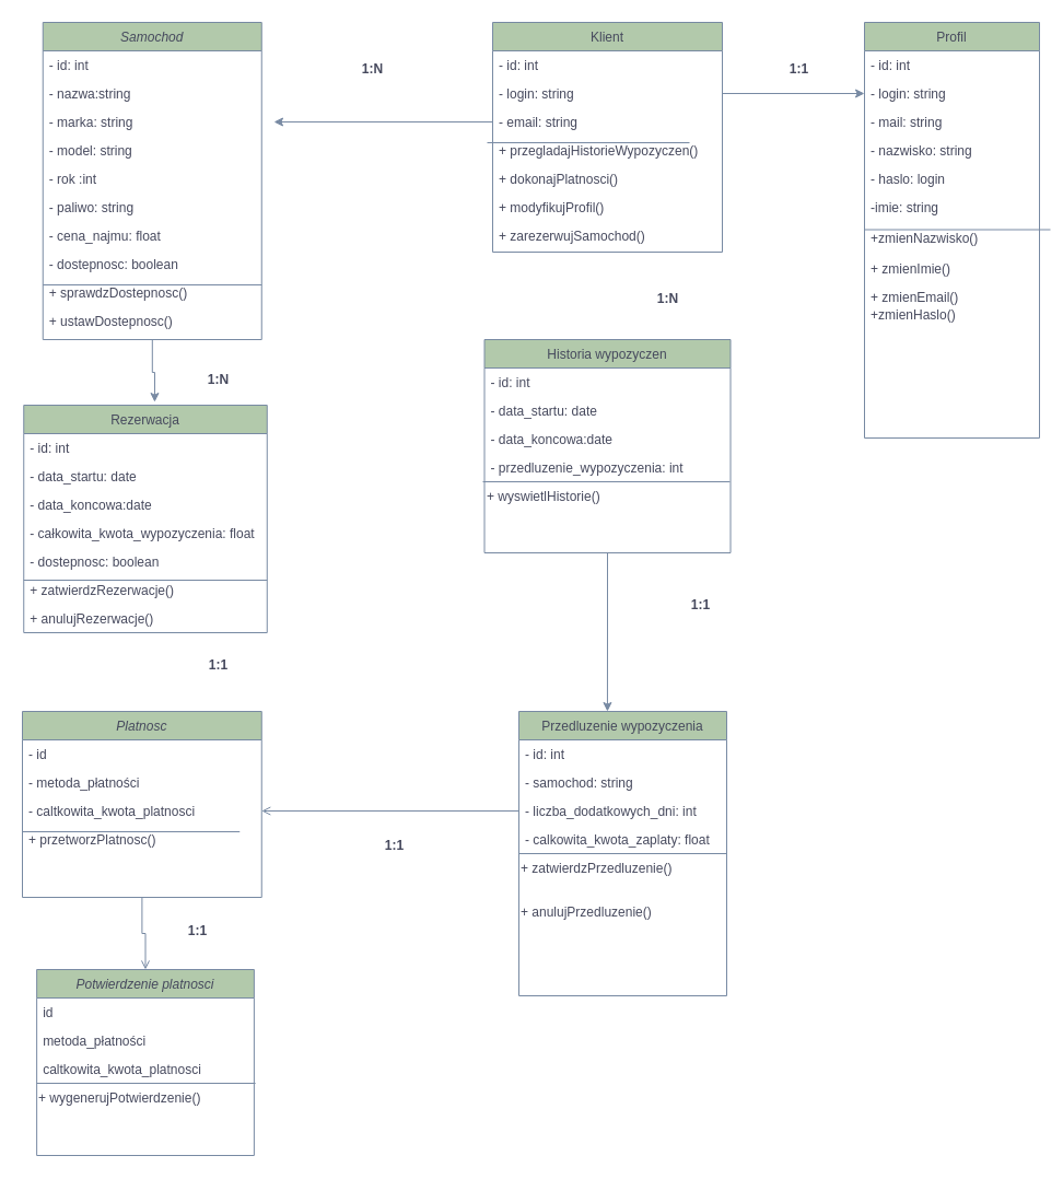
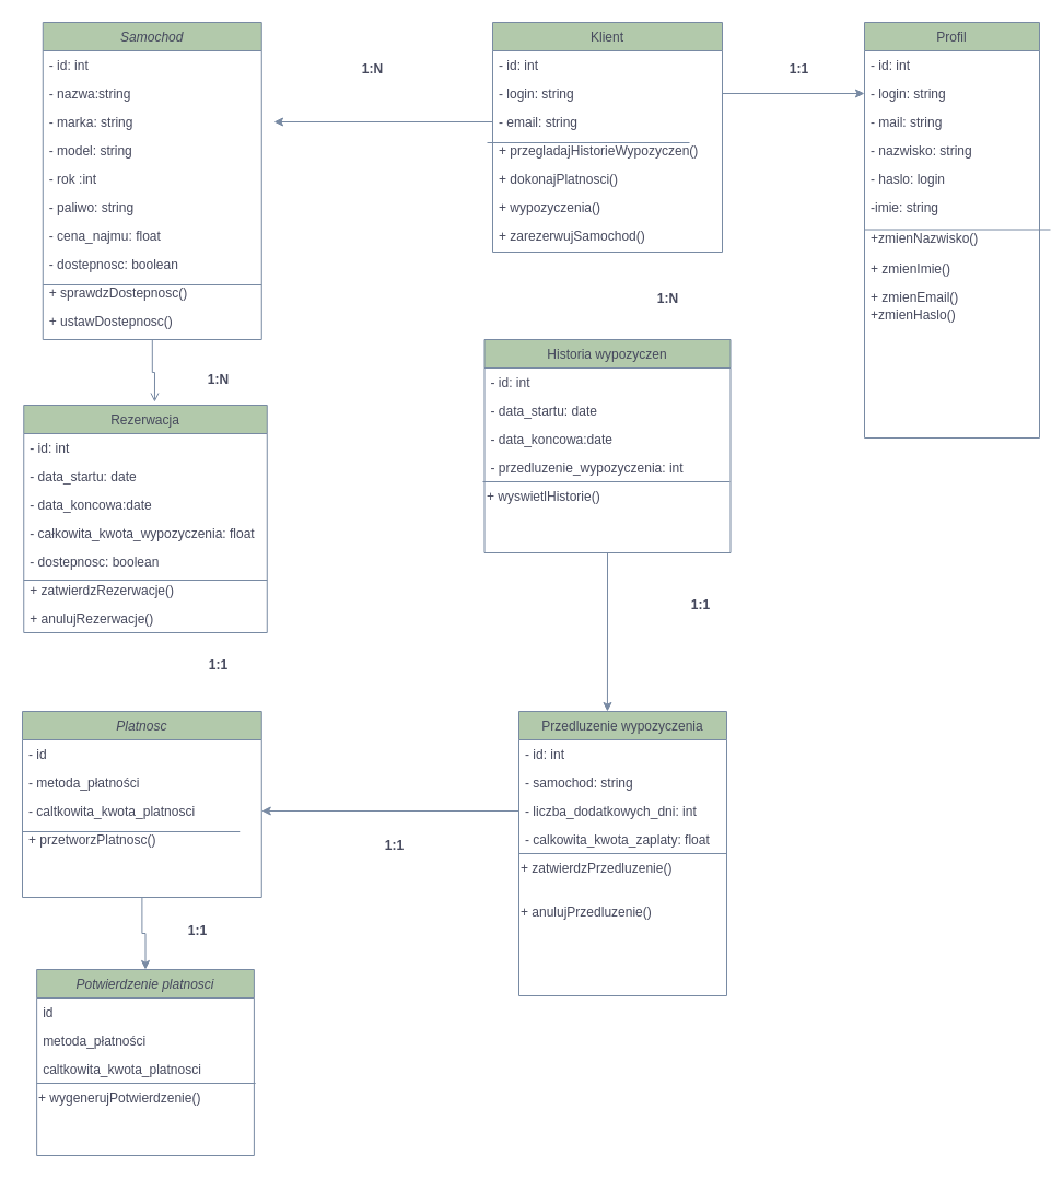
- <mxCell id="17" value="+ modyfikujProfil() " style="text;align=left;verticalAlign=top;spacingLeft=4;spacingRight=4;overflow=hidden;rotatable=0;points=[[0,0.5],[1,0.5]];portConstraint=eastwest;labelBackgroundColor=none;fontColor=#46495D;" vertex="1" parent="9"><mxGeometry y="156" width="210" height="26" as="geometry" /></mxCell>
+ <mxCell id="17" value="+ wypozyczenia() " style="text;align=left;verticalAlign=top;spacingLeft=4;spacingRight=4;overflow=hidden;rotatable=0;points=[[0,0.5],[1,0.5]];portConstraint=eastwest;labelBackgroundColor=none;fontColor=#46495D;" vertex="1" parent="9"><mxGeometry y="156" width="210" height="26" as="geometry" /></mxCell>
- <mxCell id="84" style="edgeStyle=orthogonalEdgeStyle;rounded=0;orthogonalLoop=1;jettySize=auto;html=1;entryX=0.538;entryY=-0.014;entryDx=0;entryDy=0;entryPerimeter=0;strokeColor=#788AA3;fontColor=#46495D;fillColor=#B2C9AB;" edge="1" parent="1" source="28" target="19"><mxGeometry relative="1" as="geometry" /></mxCell>
+ <mxCell id="84" style="edgeStyle=orthogonalEdgeStyle;rounded=0;orthogonalLoop=1;jettySize=auto;html=1;entryX=0.538;entryY=-0.014;entryDx=0;entryDy=0;entryPerimeter=0;strokeColor=#788AA3;fontColor=#46495D;fillColor=#B2C9AB;endArrow=open;" edge="1" parent="1" source="28" target="19"><mxGeometry relative="1" as="geometry" /></mxCell>
- <mxCell id="74" style="edgeStyle=orthogonalEdgeStyle;rounded=0;orthogonalLoop=1;jettySize=auto;html=1;strokeColor=#788AA3;fontColor=#46495D;fillColor=#B2C9AB;endArrow=open;" edge="1" parent="1" source="63" target="6"><mxGeometry relative="1" as="geometry" /></mxCell>
+ <mxCell id="74" style="edgeStyle=orthogonalEdgeStyle;rounded=0;orthogonalLoop=1;jettySize=auto;html=1;strokeColor=#788AA3;fontColor=#46495D;fillColor=#B2C9AB;" edge="1" parent="1" source="63" target="6"><mxGeometry relative="1" as="geometry" /></mxCell>
- <mxCell id="2" style="edgeStyle=orthogonalEdgeStyle;rounded=0;orthogonalLoop=1;jettySize=auto;html=1;strokeColor=#788AA3;fontColor=#46495D;fillColor=#B2C9AB;entryX=0.5;entryY=0;entryDx=0;entryDy=0;endArrow=open;" edge="1" parent="1" source="3" target="68"><mxGeometry relative="1" as="geometry"><mxPoint x="158.75" y="940" as="targetPoint" /></mxGeometry></mxCell>
+ <mxCell id="2" style="edgeStyle=orthogonalEdgeStyle;rounded=0;orthogonalLoop=1;jettySize=auto;html=1;strokeColor=#788AA3;fontColor=#46495D;fillColor=#B2C9AB;entryX=0.5;entryY=0;entryDx=0;entryDy=0;" edge="1" parent="1" source="3" target="68"><mxGeometry relative="1" as="geometry"><mxPoint x="158.75" y="940" as="targetPoint" /></mxGeometry></mxCell>
